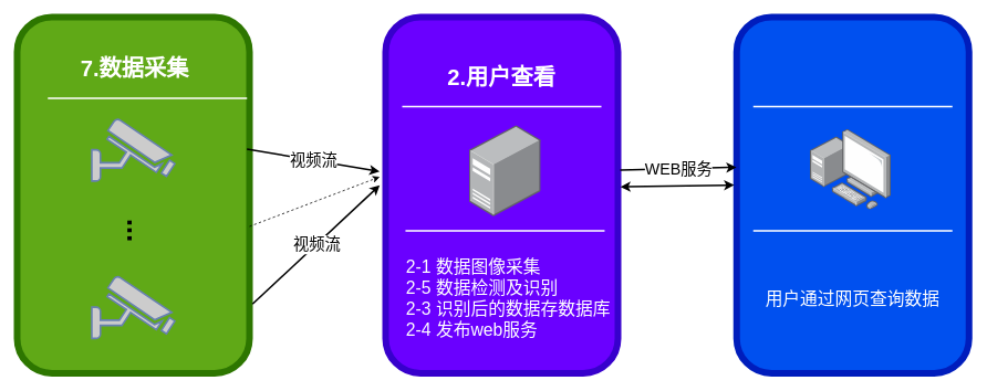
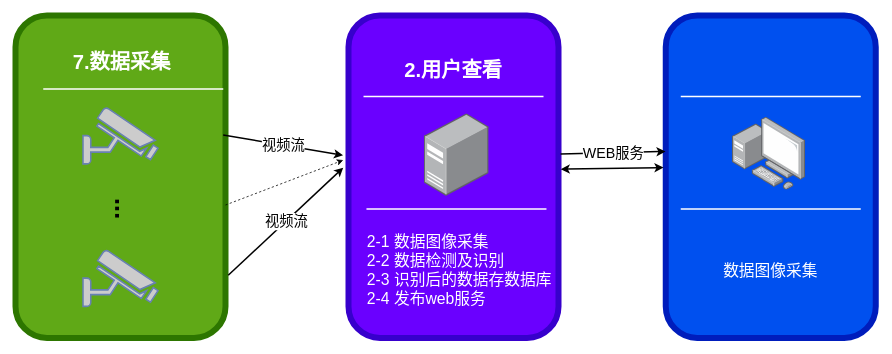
- <mxCell id="7" value="&lt;div style=&quot;text-align: justify; font-size: 21px;&quot;&gt;&lt;span style=&quot;font-size: 21px;&quot;&gt;2-1 数据图像采集&lt;/span&gt;&lt;/div&gt;&lt;div style=&quot;text-align: justify; font-size: 21px;&quot;&gt;&lt;span style=&quot;font-size: 21px;&quot;&gt;2-5 数据检测及识别&lt;/span&gt;&lt;/div&gt;&lt;div style=&quot;text-align: justify; font-size: 21px;&quot;&gt;&lt;span style=&quot;font-size: 21px;&quot;&gt;2-3 识别后的数据存数据库&lt;/span&gt;&lt;/div&gt;&lt;div style=&quot;text-align: justify; font-size: 21px;&quot;&gt;&lt;span style=&quot;font-size: 21px;&quot;&gt;2-4 发布web服务&lt;/span&gt;&lt;/div&gt;" style="text;html=1;strokeColor=none;fillColor=none;align=center;verticalAlign=middle;whiteSpace=wrap;rounded=0;shadow=0;fontSize=21;fontColor=#FFFFFF;" parent="1" vertex="1"><mxGeometry x="472" y="269" width="280" height="180" as="geometry" /></mxCell>
+ <mxCell id="7" value="&lt;div style=&quot;text-align: justify; font-size: 21px;&quot;&gt;&lt;span style=&quot;font-size: 21px;&quot;&gt;2-1 数据图像采集&lt;/span&gt;&lt;/div&gt;&lt;div style=&quot;text-align: justify; font-size: 21px;&quot;&gt;&lt;span style=&quot;font-size: 21px;&quot;&gt;2-2 数据检测及识别&lt;/span&gt;&lt;/div&gt;&lt;div style=&quot;text-align: justify; font-size: 21px;&quot;&gt;&lt;span style=&quot;font-size: 21px;&quot;&gt;2-3 识别后的数据存数据库&lt;/span&gt;&lt;/div&gt;&lt;div style=&quot;text-align: justify; font-size: 21px;&quot;&gt;&lt;span style=&quot;font-size: 21px;&quot;&gt;2-4 发布web服务&lt;/span&gt;&lt;/div&gt;" style="text;html=1;strokeColor=none;fillColor=none;align=center;verticalAlign=middle;whiteSpace=wrap;rounded=0;shadow=0;fontSize=21;fontColor=#FFFFFF;" parent="1" vertex="1"><mxGeometry x="472" y="269" width="280" height="180" as="geometry" /></mxCell>
- <mxCell id="11" value="用户通过网页查询数据" style="text;html=1;strokeColor=none;fillColor=none;align=center;verticalAlign=middle;whiteSpace=wrap;rounded=0;shadow=0;fontSize=21;fontColor=#FFFFFF;" parent="1" vertex="1"><mxGeometry x="887" y="270" width="280" height="180" as="geometry" /></mxCell>
+ <mxCell id="11" value="数据图像采集" style="text;html=1;strokeColor=none;fillColor=none;align=center;verticalAlign=middle;whiteSpace=wrap;rounded=0;shadow=0;fontSize=21;fontColor=#FFFFFF;" parent="1" vertex="1"><mxGeometry x="887" y="270" width="280" height="180" as="geometry" /></mxCell>
